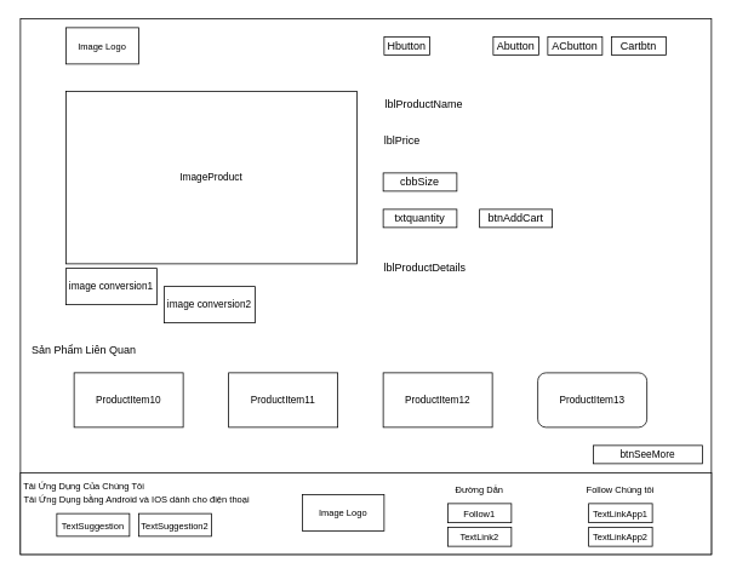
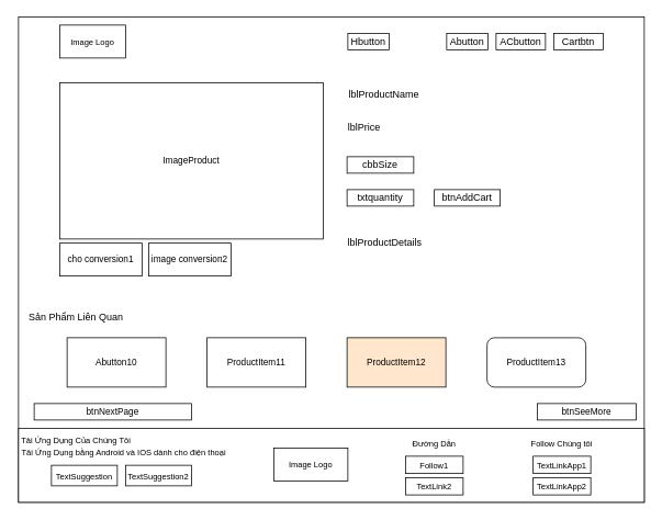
- <mxCell id="28" value="image conversion1" style="rounded=0;whiteSpace=wrap;html=1;fontSize=11;" vertex="1" parent="1"><mxGeometry x="72" y="295" width="100" height="40" as="geometry" /></mxCell>
+ <mxCell id="28" value="cho conversion1" style="rounded=0;whiteSpace=wrap;html=1;fontSize=11;" vertex="1" parent="1"><mxGeometry x="72" y="295" width="100" height="40" as="geometry" /></mxCell>
- <mxCell id="29" value="image conversion2" style="rounded=0;whiteSpace=wrap;html=1;fontSize=11;" vertex="1" parent="1"><mxGeometry x="180" y="315" width="100" height="40" as="geometry" /></mxCell>
+ <mxCell id="29" value="image conversion2" style="rounded=0;whiteSpace=wrap;html=1;fontSize=11;" vertex="1" parent="1"><mxGeometry x="180" y="295" width="100" height="40" as="geometry" /></mxCell>
- <mxCell id="22" value="ProductItem10" style="rounded=0;whiteSpace=wrap;html=1;fontSize=11;" vertex="1" parent="1"><mxGeometry x="81" y="410" width="120" height="60" as="geometry" /></mxCell>
+ <mxCell id="22" value="Abutton10" style="rounded=0;whiteSpace=wrap;html=1;fontSize=11;" vertex="1" parent="1"><mxGeometry x="81" y="410" width="120" height="60" as="geometry" /></mxCell>
- <mxCell id="24" value="ProductItem12" style="rounded=0;whiteSpace=wrap;html=1;fontSize=11;" vertex="1" parent="1"><mxGeometry x="421" y="410" width="120" height="60" as="geometry" /></mxCell>
+ <mxCell id="24" value="ProductItem12" style="rounded=0;whiteSpace=wrap;html=1;fontSize=11;fillColor=#ffe6cc;" vertex="1" parent="1"><mxGeometry x="421" y="410" width="120" height="60" as="geometry" /></mxCell>
+ <mxCell id="26" value="btnNextPage" style="rounded=0;whiteSpace=wrap;html=1;fontSize=11;" vertex="1" parent="1"><mxGeometry x="41" y="490" width="191" height="20" as="geometry" /></mxCell>
